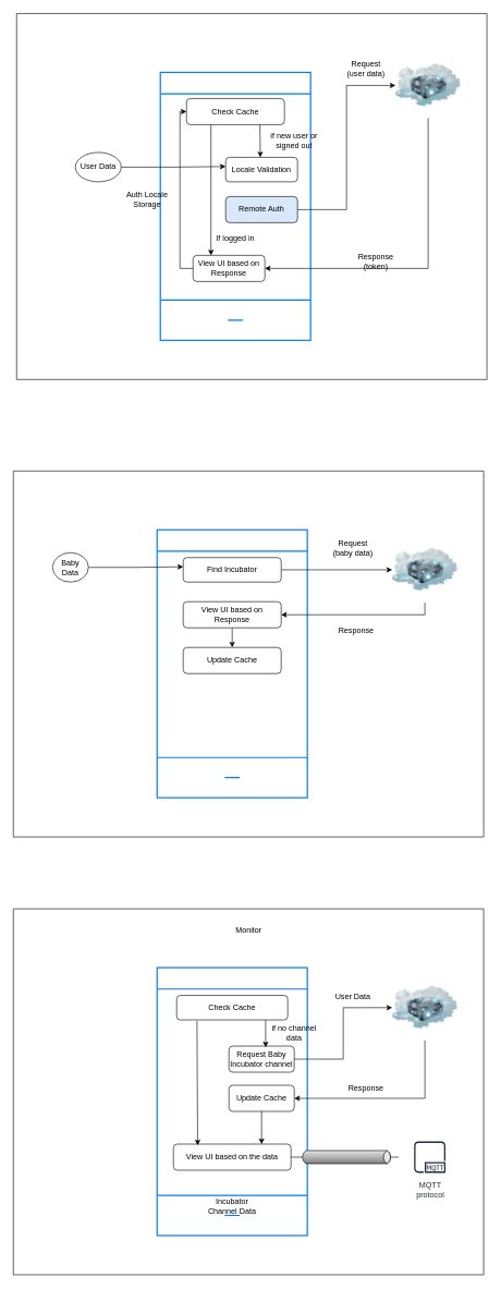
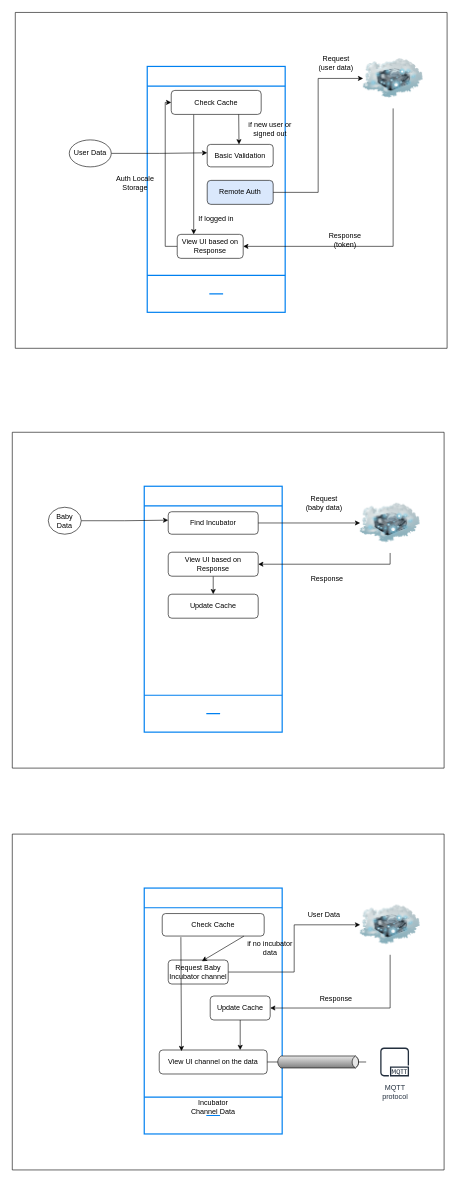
- <mxCell id="10" value="Locale Validation" style="rounded=1;whiteSpace=wrap;html=1;" vertex="1" parent="2"><mxGeometry x="320" y="220" width="110" height="37.5" as="geometry" /></mxCell>
+ <mxCell id="10" value="Basic Validation" style="rounded=1;whiteSpace=wrap;html=1;" vertex="1" parent="2"><mxGeometry x="320" y="220" width="110" height="37.5" as="geometry" /></mxCell>
- <mxCell id="35" value="Monitor" style="text;html=1;align=center;verticalAlign=middle;resizable=0;points=[];autosize=1;strokeColor=none;fillColor=none;" vertex="1" parent="33"><mxGeometry x="330" y="18" width="60" height="30" as="geometry" /></mxCell>
- <mxCell id="45" value="if no channel data" style="text;html=1;align=center;verticalAlign=middle;whiteSpace=wrap;rounded=0;" vertex="1" parent="33"><mxGeometry x="390" y="175" width="80" height="30" as="geometry" /></mxCell>
+ <mxCell id="45" value="if no incubator data" style="text;html=1;align=center;verticalAlign=middle;whiteSpace=wrap;rounded=0;" vertex="1" parent="33"><mxGeometry x="390" y="175" width="80" height="30" as="geometry" /></mxCell>
- <mxCell id="41" value="Request Baby Incubator channel" style="rounded=1;whiteSpace=wrap;html=1;" vertex="1" parent="33"><mxGeometry x="330" y="210" width="100" height="40" as="geometry" /></mxCell>
+ <mxCell id="41" value="Request Baby Incubator channel" style="rounded=1;whiteSpace=wrap;html=1;" vertex="1" parent="33"><mxGeometry x="260" y="210" width="100" height="40" as="geometry" /></mxCell>
- <mxCell id="47" value="View UI based on the data" style="rounded=1;whiteSpace=wrap;html=1;" vertex="1" parent="33"><mxGeometry x="245" y="360" width="180" height="40" as="geometry" /></mxCell>
+ <mxCell id="47" value="View UI channel on the data" style="rounded=1;whiteSpace=wrap;html=1;" vertex="1" parent="33"><mxGeometry x="245" y="360" width="180" height="40" as="geometry" /></mxCell>
